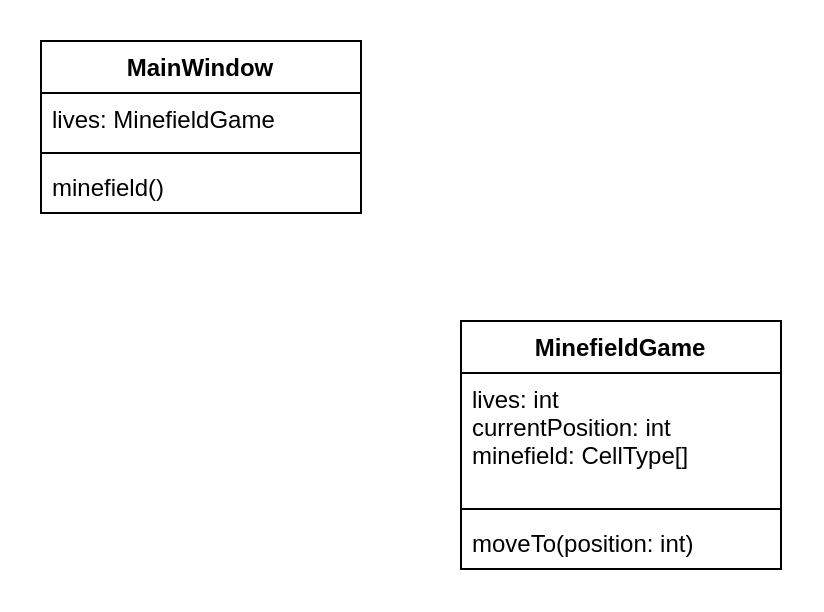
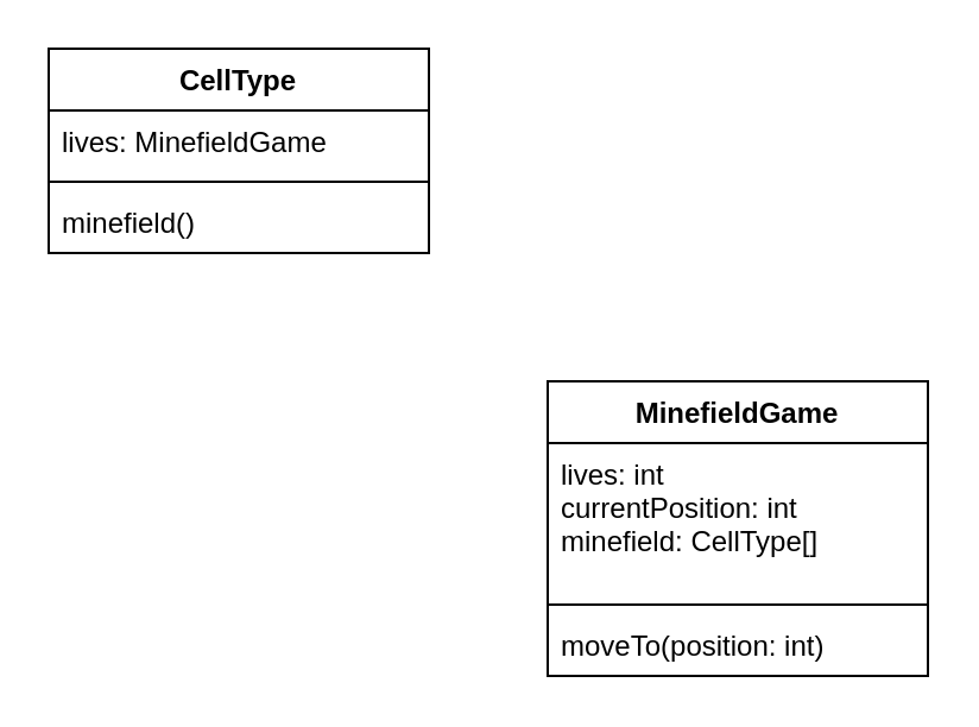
- <mxCell id="2" value="MainWindow" style="swimlane;fontStyle=1;align=center;verticalAlign=top;childLayout=stackLayout;horizontal=1;startSize=26;horizontalStack=0;resizeParent=1;resizeParentMax=0;resizeLast=0;collapsible=1;marginBottom=0;" vertex="1" parent="1"><mxGeometry x="20" y="20" width="160" height="86" as="geometry" /></mxCell>
+ <mxCell id="2" value="CellType" style="swimlane;fontStyle=1;align=center;verticalAlign=top;childLayout=stackLayout;horizontal=1;startSize=26;horizontalStack=0;resizeParent=1;resizeParentMax=0;resizeLast=0;collapsible=1;marginBottom=0;" vertex="1" parent="1"><mxGeometry x="20" y="20" width="160" height="86" as="geometry" /></mxCell>
